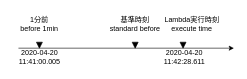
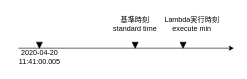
- <mxCell id="8" value="1分前&lt;br&gt;before 1min" style="text;html=1;strokeColor=none;fillColor=none;align=center;verticalAlign=middle;whiteSpace=wrap;rounded=0;" vertex="1" parent="1"><mxGeometry x="20" y="20" width="90" height="40" as="geometry" /></mxCell>
- <mxCell id="6" value="基準時刻&lt;br&gt;standard before" style="text;html=1;strokeColor=none;fillColor=none;align=center;verticalAlign=middle;whiteSpace=wrap;rounded=0;" vertex="1" parent="1"><mxGeometry x="180" y="20" width="90" height="40" as="geometry" /></mxCell>
+ <mxCell id="6" value="基準時刻&lt;br&gt;standard time" style="text;html=1;strokeColor=none;fillColor=none;align=center;verticalAlign=middle;whiteSpace=wrap;rounded=0;" vertex="1" parent="1"><mxGeometry x="180" y="20" width="90" height="40" as="geometry" /></mxCell>
- <mxCell id="7" value="Lambda実行時刻&lt;br&gt;execute time" style="text;html=1;strokeColor=none;fillColor=none;align=center;verticalAlign=middle;whiteSpace=wrap;rounded=0;" vertex="1" parent="1"><mxGeometry x="270" y="20" width="100" height="40" as="geometry" /></mxCell>
+ <mxCell id="7" value="Lambda実行時刻&lt;br&gt;execute min" style="text;html=1;strokeColor=none;fillColor=none;align=center;verticalAlign=middle;whiteSpace=wrap;rounded=0;" vertex="1" parent="1"><mxGeometry x="270" y="20" width="100" height="40" as="geometry" /></mxCell>
- <mxCell id="9" value="2020-04-20&lt;br&gt;11:42:28.611" style="text;html=1;strokeColor=none;fillColor=none;align=center;verticalAlign=middle;whiteSpace=wrap;rounded=0;" vertex="1" parent="1"><mxGeometry x="270" y="80" width="75" height="30" as="geometry" /></mxCell>
